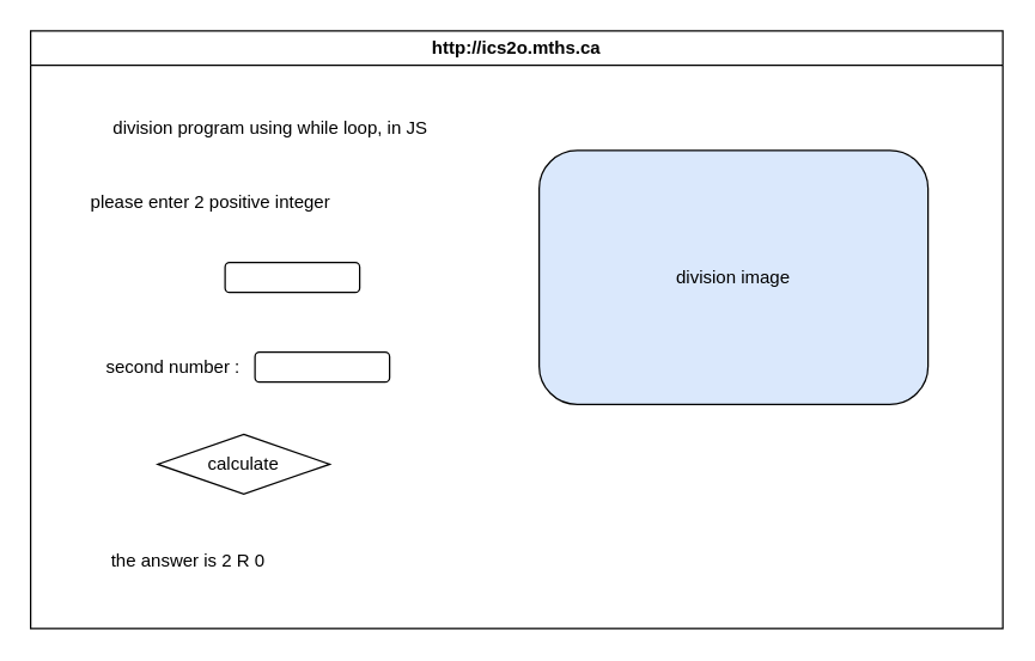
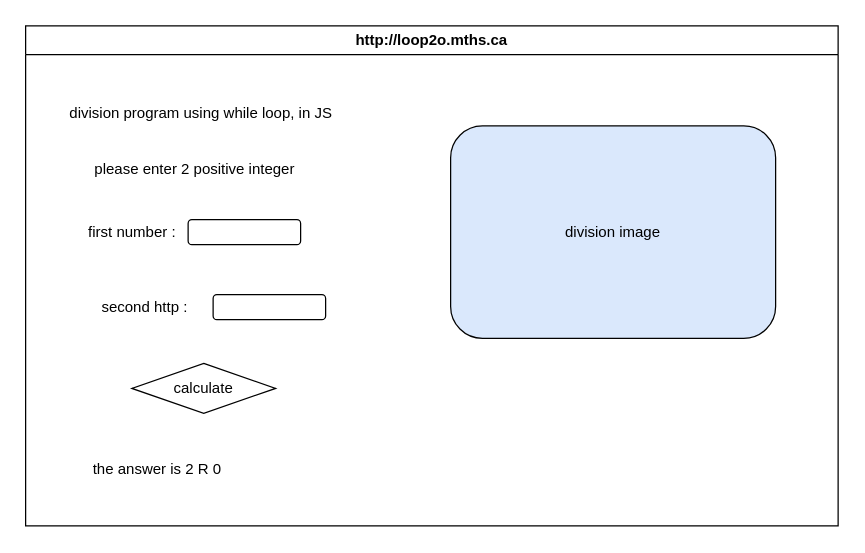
- <mxCell id="2" value="http://ics2o.mths.ca" style="swimlane;whiteSpace=wrap;html=1;" parent="1" vertex="1"><mxGeometry x="20" y="20" width="650" height="400" as="geometry" /></mxCell>
+ <mxCell id="2" value="http://loop2o.mths.ca" style="swimlane;whiteSpace=wrap;html=1;" parent="1" vertex="1"><mxGeometry x="20" y="20" width="650" height="400" as="geometry" /></mxCell>
- <mxCell id="3" value="division program using while loop, in JS" style="text;html=1;align=center;verticalAlign=middle;resizable=0;points=[];autosize=1;strokeColor=none;fillColor=none;" vertex="1" parent="2"><mxGeometry x="40" y="50" width="240" height="30" as="geometry" /></mxCell>
+ <mxCell id="3" value="division program using while loop, in JS" style="text;html=1;align=center;verticalAlign=middle;resizable=0;points=[];autosize=1;strokeColor=none;fillColor=none;" vertex="1" parent="2"><mxGeometry x="20" y="55" width="240" height="30" as="geometry" /></mxCell>
- <mxCell id="4" value="please enter 2 positive integer" style="text;html=1;align=center;verticalAlign=middle;resizable=0;points=[];autosize=1;strokeColor=none;fillColor=none;" vertex="1" parent="2"><mxGeometry x="25" y="100" width="190" height="30" as="geometry" /></mxCell>
+ <mxCell id="4" value="please enter 2 positive integer" style="text;html=1;align=center;verticalAlign=middle;resizable=0;points=[];autosize=1;strokeColor=none;fillColor=none;" vertex="1" parent="2"><mxGeometry x="40" y="100" width="190" height="30" as="geometry" /></mxCell>
+ <mxCell id="5" value="first number :" style="text;html=1;align=center;verticalAlign=middle;resizable=0;points=[];autosize=1;strokeColor=none;fillColor=none;" vertex="1" parent="2"><mxGeometry x="40" y="150" width="90" height="30" as="geometry" /></mxCell>
- <mxCell id="6" value="second number :" style="text;html=1;align=center;verticalAlign=middle;resizable=0;points=[];autosize=1;strokeColor=none;fillColor=none;" vertex="1" parent="2"><mxGeometry x="40" y="210" width="110" height="30" as="geometry" /></mxCell>
+ <mxCell id="6" value="second http :" style="text;html=1;align=center;verticalAlign=middle;resizable=0;points=[];autosize=1;strokeColor=none;fillColor=none;" vertex="1" parent="2"><mxGeometry x="40" y="210" width="110" height="30" as="geometry" /></mxCell>
